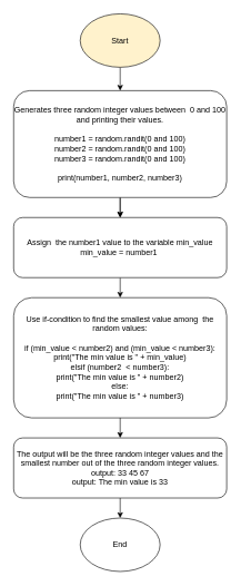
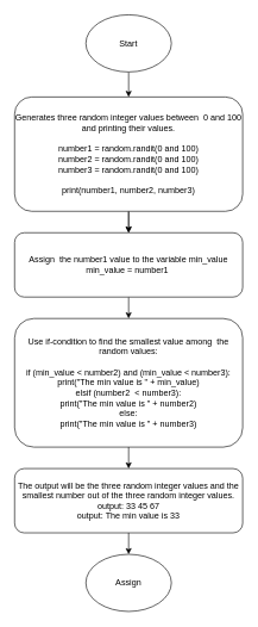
- <mxCell id="13" value="Start" style="ellipse;whiteSpace=wrap;html=1;fontColor=#000000;fillColor=#fff2cc;" vertex="1" parent="1"><mxGeometry x="120" y="20" width="120" height="80" as="geometry" /></mxCell>
+ <mxCell id="13" value="Start" style="ellipse;whiteSpace=wrap;html=1;fontColor=#000000;" vertex="1" parent="1"><mxGeometry x="120" y="20" width="120" height="80" as="geometry" /></mxCell>
- <mxCell id="14" value="End" style="ellipse;whiteSpace=wrap;html=1;fontColor=#000000;" vertex="1" parent="1"><mxGeometry x="120" y="775" width="120" height="80" as="geometry" /></mxCell>
+ <mxCell id="14" value="Assign" style="ellipse;whiteSpace=wrap;html=1;fontColor=#000000;" vertex="1" parent="1"><mxGeometry x="120" y="775" width="120" height="80" as="geometry" /></mxCell>
